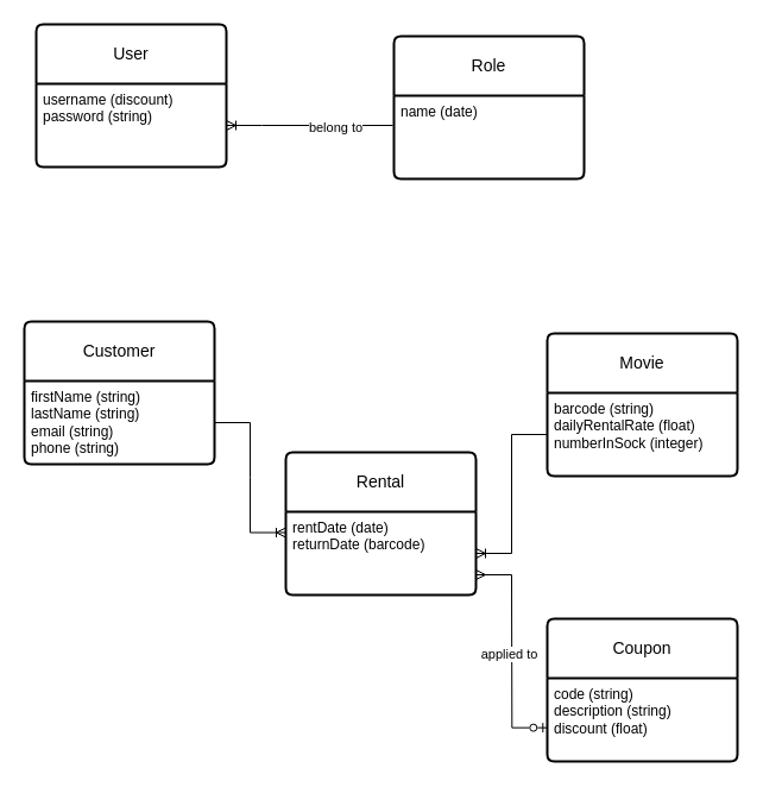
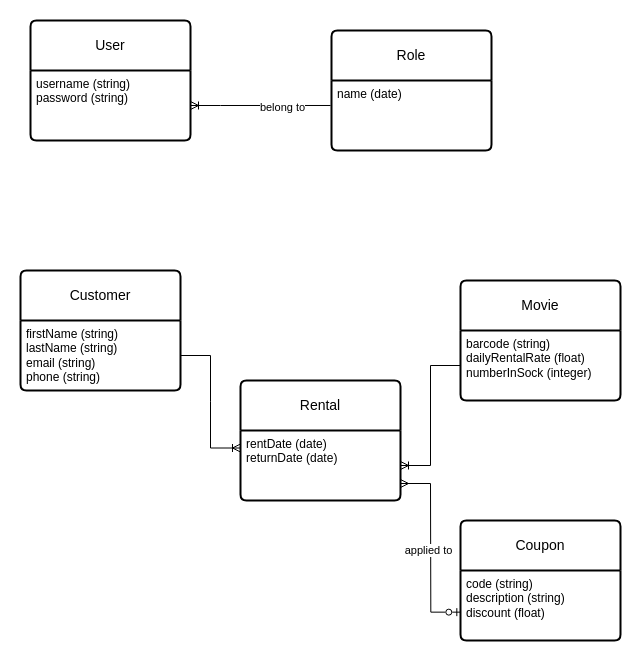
- <mxCell id="3" value="username (discount)&lt;div&gt;password (string)&lt;/div&gt;" style="align=left;strokeColor=none;fillColor=none;spacingLeft=4;fontSize=12;verticalAlign=top;resizable=0;rotatable=0;part=1;html=1;" vertex="1" parent="2"><mxGeometry y="50" width="160" height="70" as="geometry" /></mxCell>
+ <mxCell id="3" value="username (string)&lt;div&gt;password (string)&lt;/div&gt;" style="align=left;strokeColor=none;fillColor=none;spacingLeft=4;fontSize=12;verticalAlign=top;resizable=0;rotatable=0;part=1;html=1;" vertex="1" parent="2"><mxGeometry y="50" width="160" height="70" as="geometry" /></mxCell>
- <mxCell id="9" value="rentDate (date)&lt;div&gt;returnDate (barcode)&lt;/div&gt;" style="align=left;strokeColor=none;fillColor=none;spacingLeft=4;fontSize=12;verticalAlign=top;resizable=0;rotatable=0;part=1;html=1;" vertex="1" parent="8"><mxGeometry y="50" width="160" height="70" as="geometry" /></mxCell>
+ <mxCell id="9" value="rentDate (date)&lt;div&gt;returnDate (date)&lt;/div&gt;" style="align=left;strokeColor=none;fillColor=none;spacingLeft=4;fontSize=12;verticalAlign=top;resizable=0;rotatable=0;part=1;html=1;" vertex="1" parent="8"><mxGeometry y="50" width="160" height="70" as="geometry" /></mxCell>
